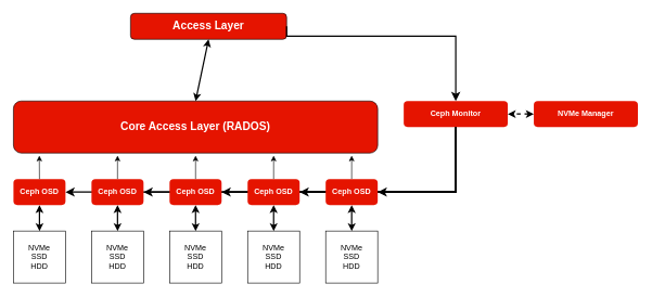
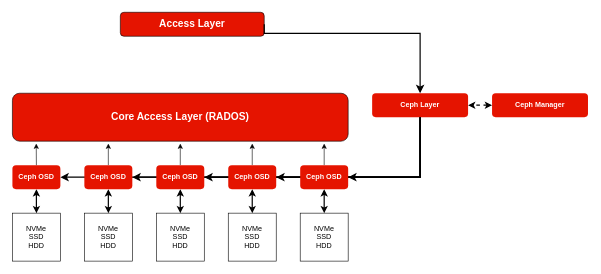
- <mxCell id="33" value="" style="endArrow=classic;startArrow=classic;html=1;rounded=0;exitX=0.5;exitY=1;exitDx=0;exitDy=0;strokeWidth=2;strokeColor=light-dark(#000000,#00B129);entryX=0.5;entryY=0;entryDx=0;entryDy=0;" edge="1" parent="1" source="4" target="2"><mxGeometry width="50" height="50" relative="1" as="geometry"><mxPoint x="550" y="325" as="sourcePoint" /><mxPoint x="550" y="365" as="targetPoint" /></mxGeometry></mxCell>
- <mxCell id="5" value="Ceph Monitor" style="rounded=1;whiteSpace=wrap;html=1;fillColor=light-dark(#E51400,#C60000);fontColor=light-dark(#FFFFFF,#FEFEFE);strokeColor=none;fontStyle=1;fontSize=12;" vertex="1" parent="1"><mxGeometry x="620" y="155" width="160" height="40" as="geometry" /></mxCell>
+ <mxCell id="5" value="Ceph Layer" style="rounded=1;whiteSpace=wrap;html=1;fillColor=light-dark(#E51400,#C60000);fontColor=light-dark(#FFFFFF,#FEFEFE);strokeColor=none;fontStyle=1;fontSize=12;" vertex="1" parent="1"><mxGeometry x="620" y="155" width="160" height="40" as="geometry" /></mxCell>
- <mxCell id="7" value="NVMe Manager" style="rounded=1;whiteSpace=wrap;html=1;fillColor=light-dark(#E51400,#2EC0C6);fontColor=light-dark(#FFFFFF,#FEFEFE);strokeColor=none;fontStyle=1;fontSize=12;" vertex="1" parent="1"><mxGeometry x="820" y="155" width="160" height="40" as="geometry" /></mxCell>
+ <mxCell id="7" value="Ceph Manager" style="rounded=1;whiteSpace=wrap;html=1;fillColor=light-dark(#E51400,#2EC0C6);fontColor=light-dark(#FFFFFF,#FEFEFE);strokeColor=none;fontStyle=1;fontSize=12;" vertex="1" parent="1"><mxGeometry x="820" y="155" width="160" height="40" as="geometry" /></mxCell>
